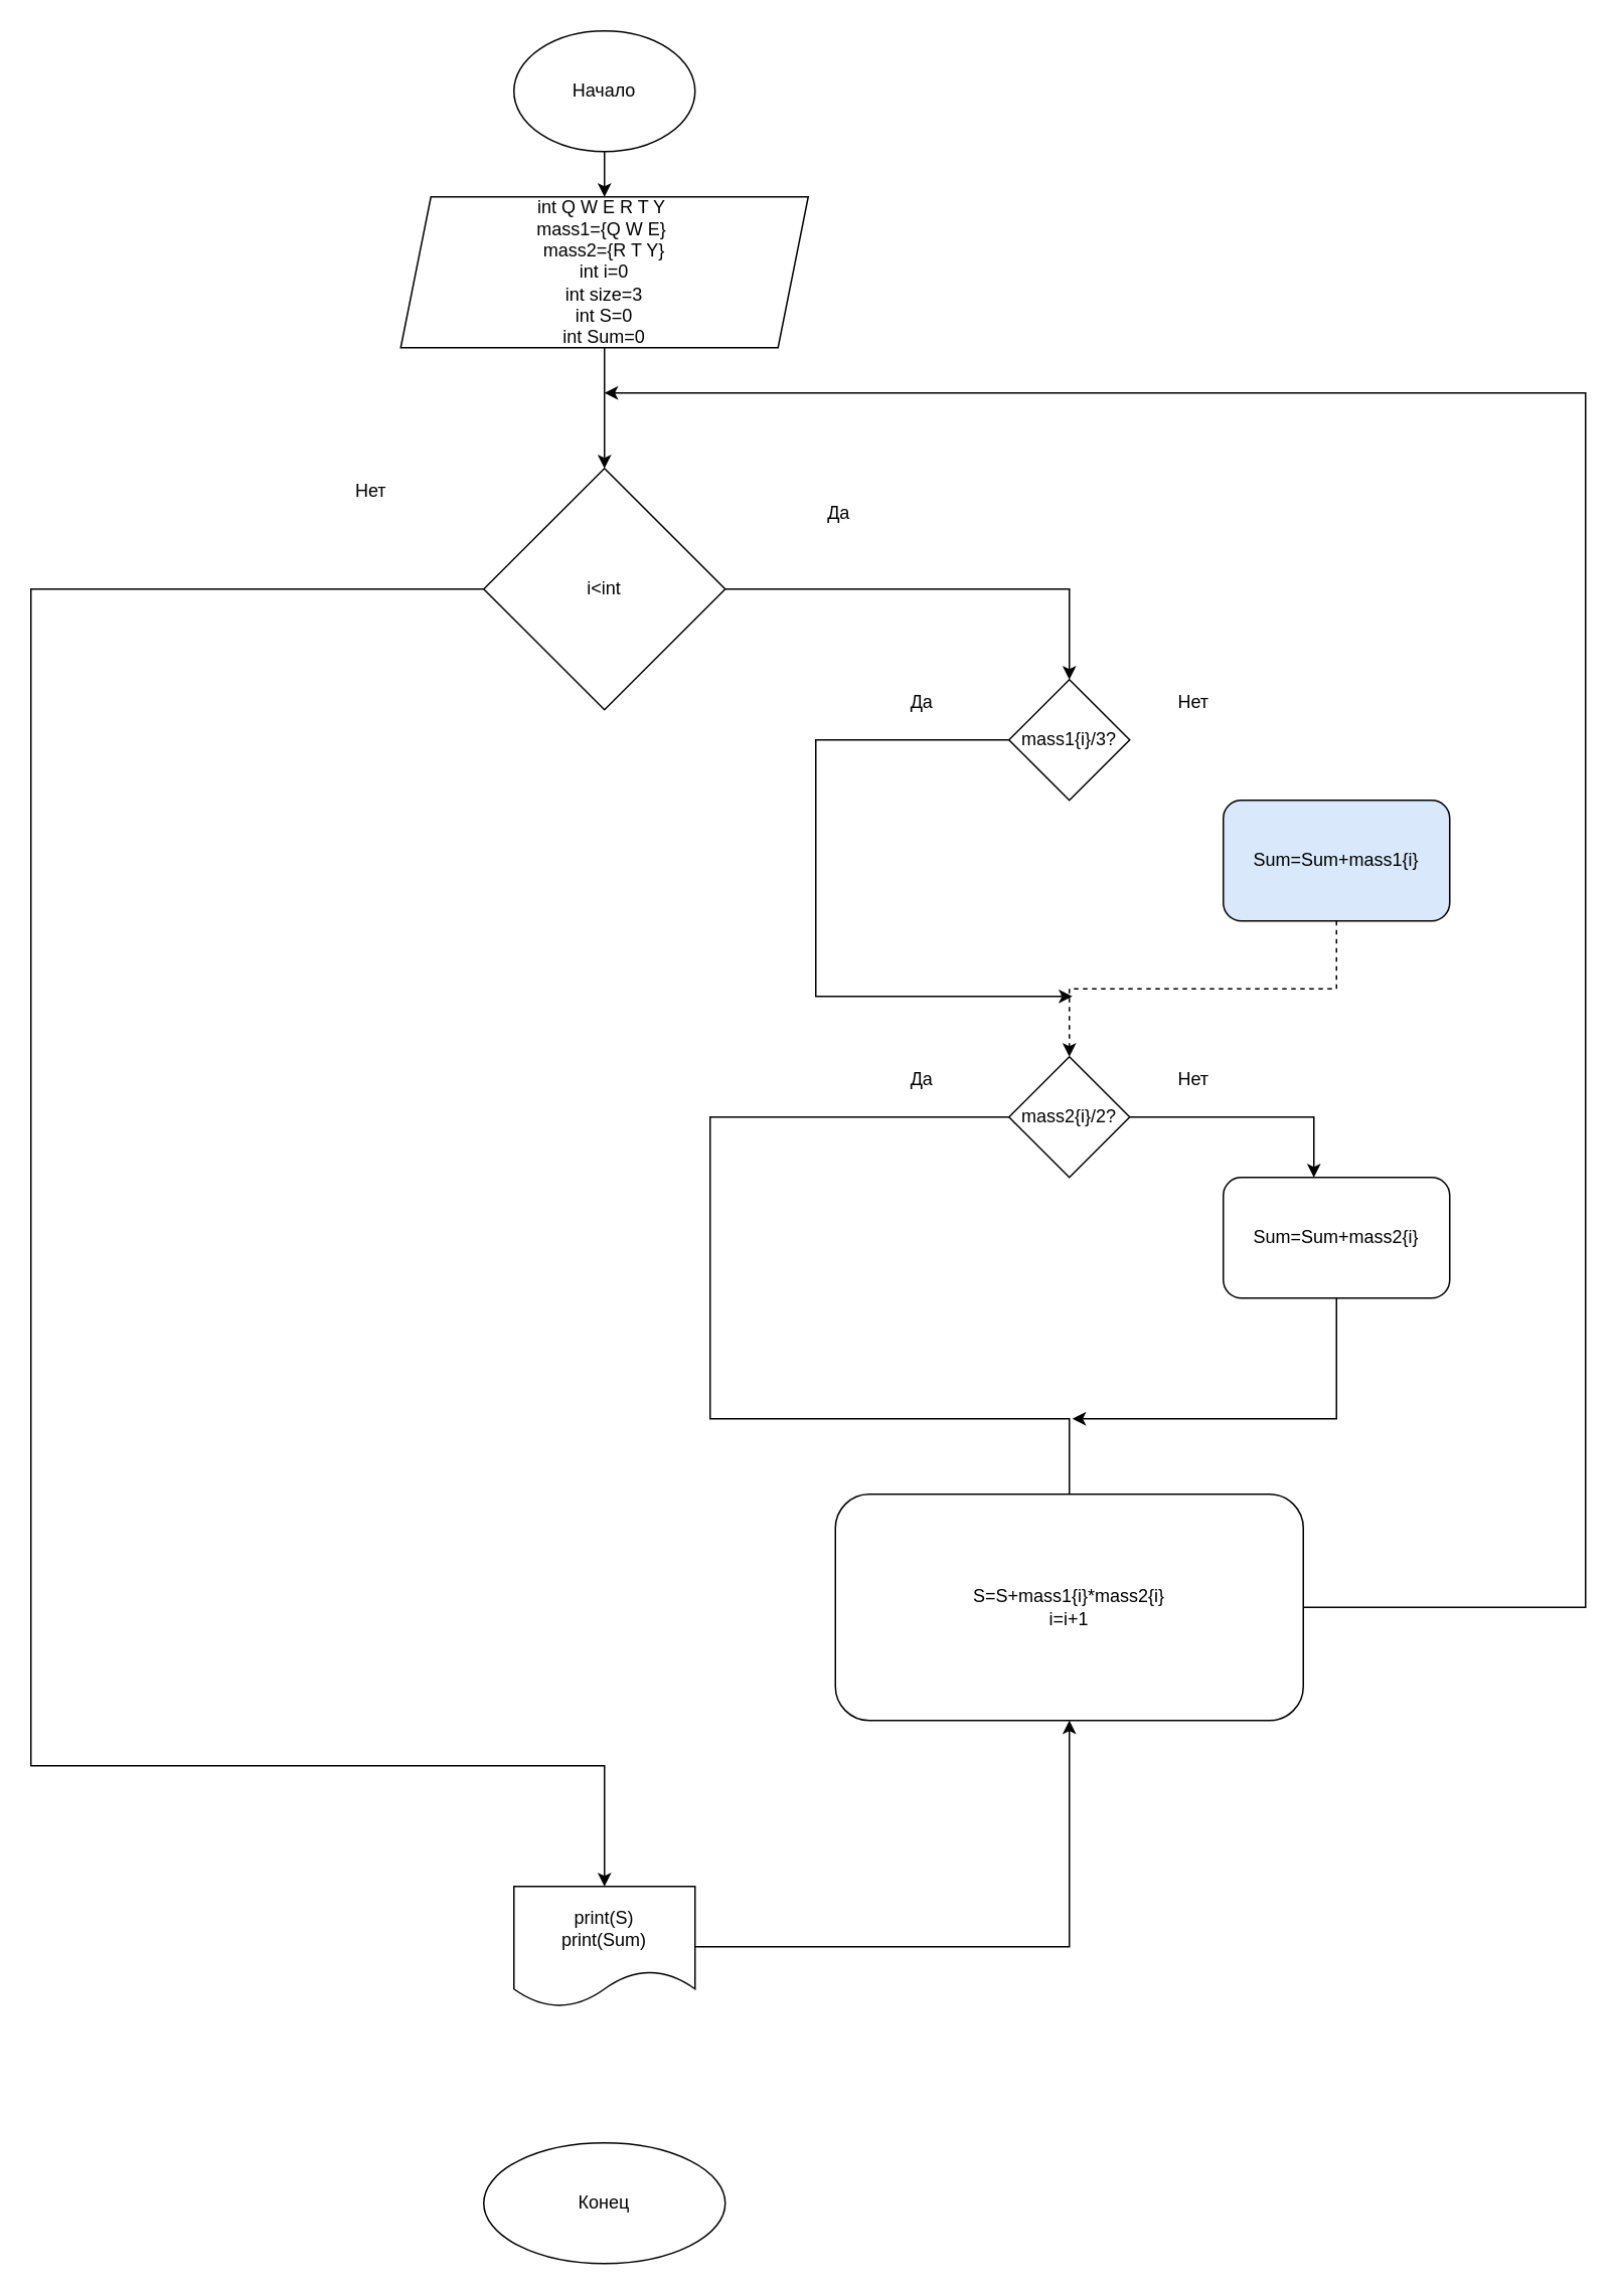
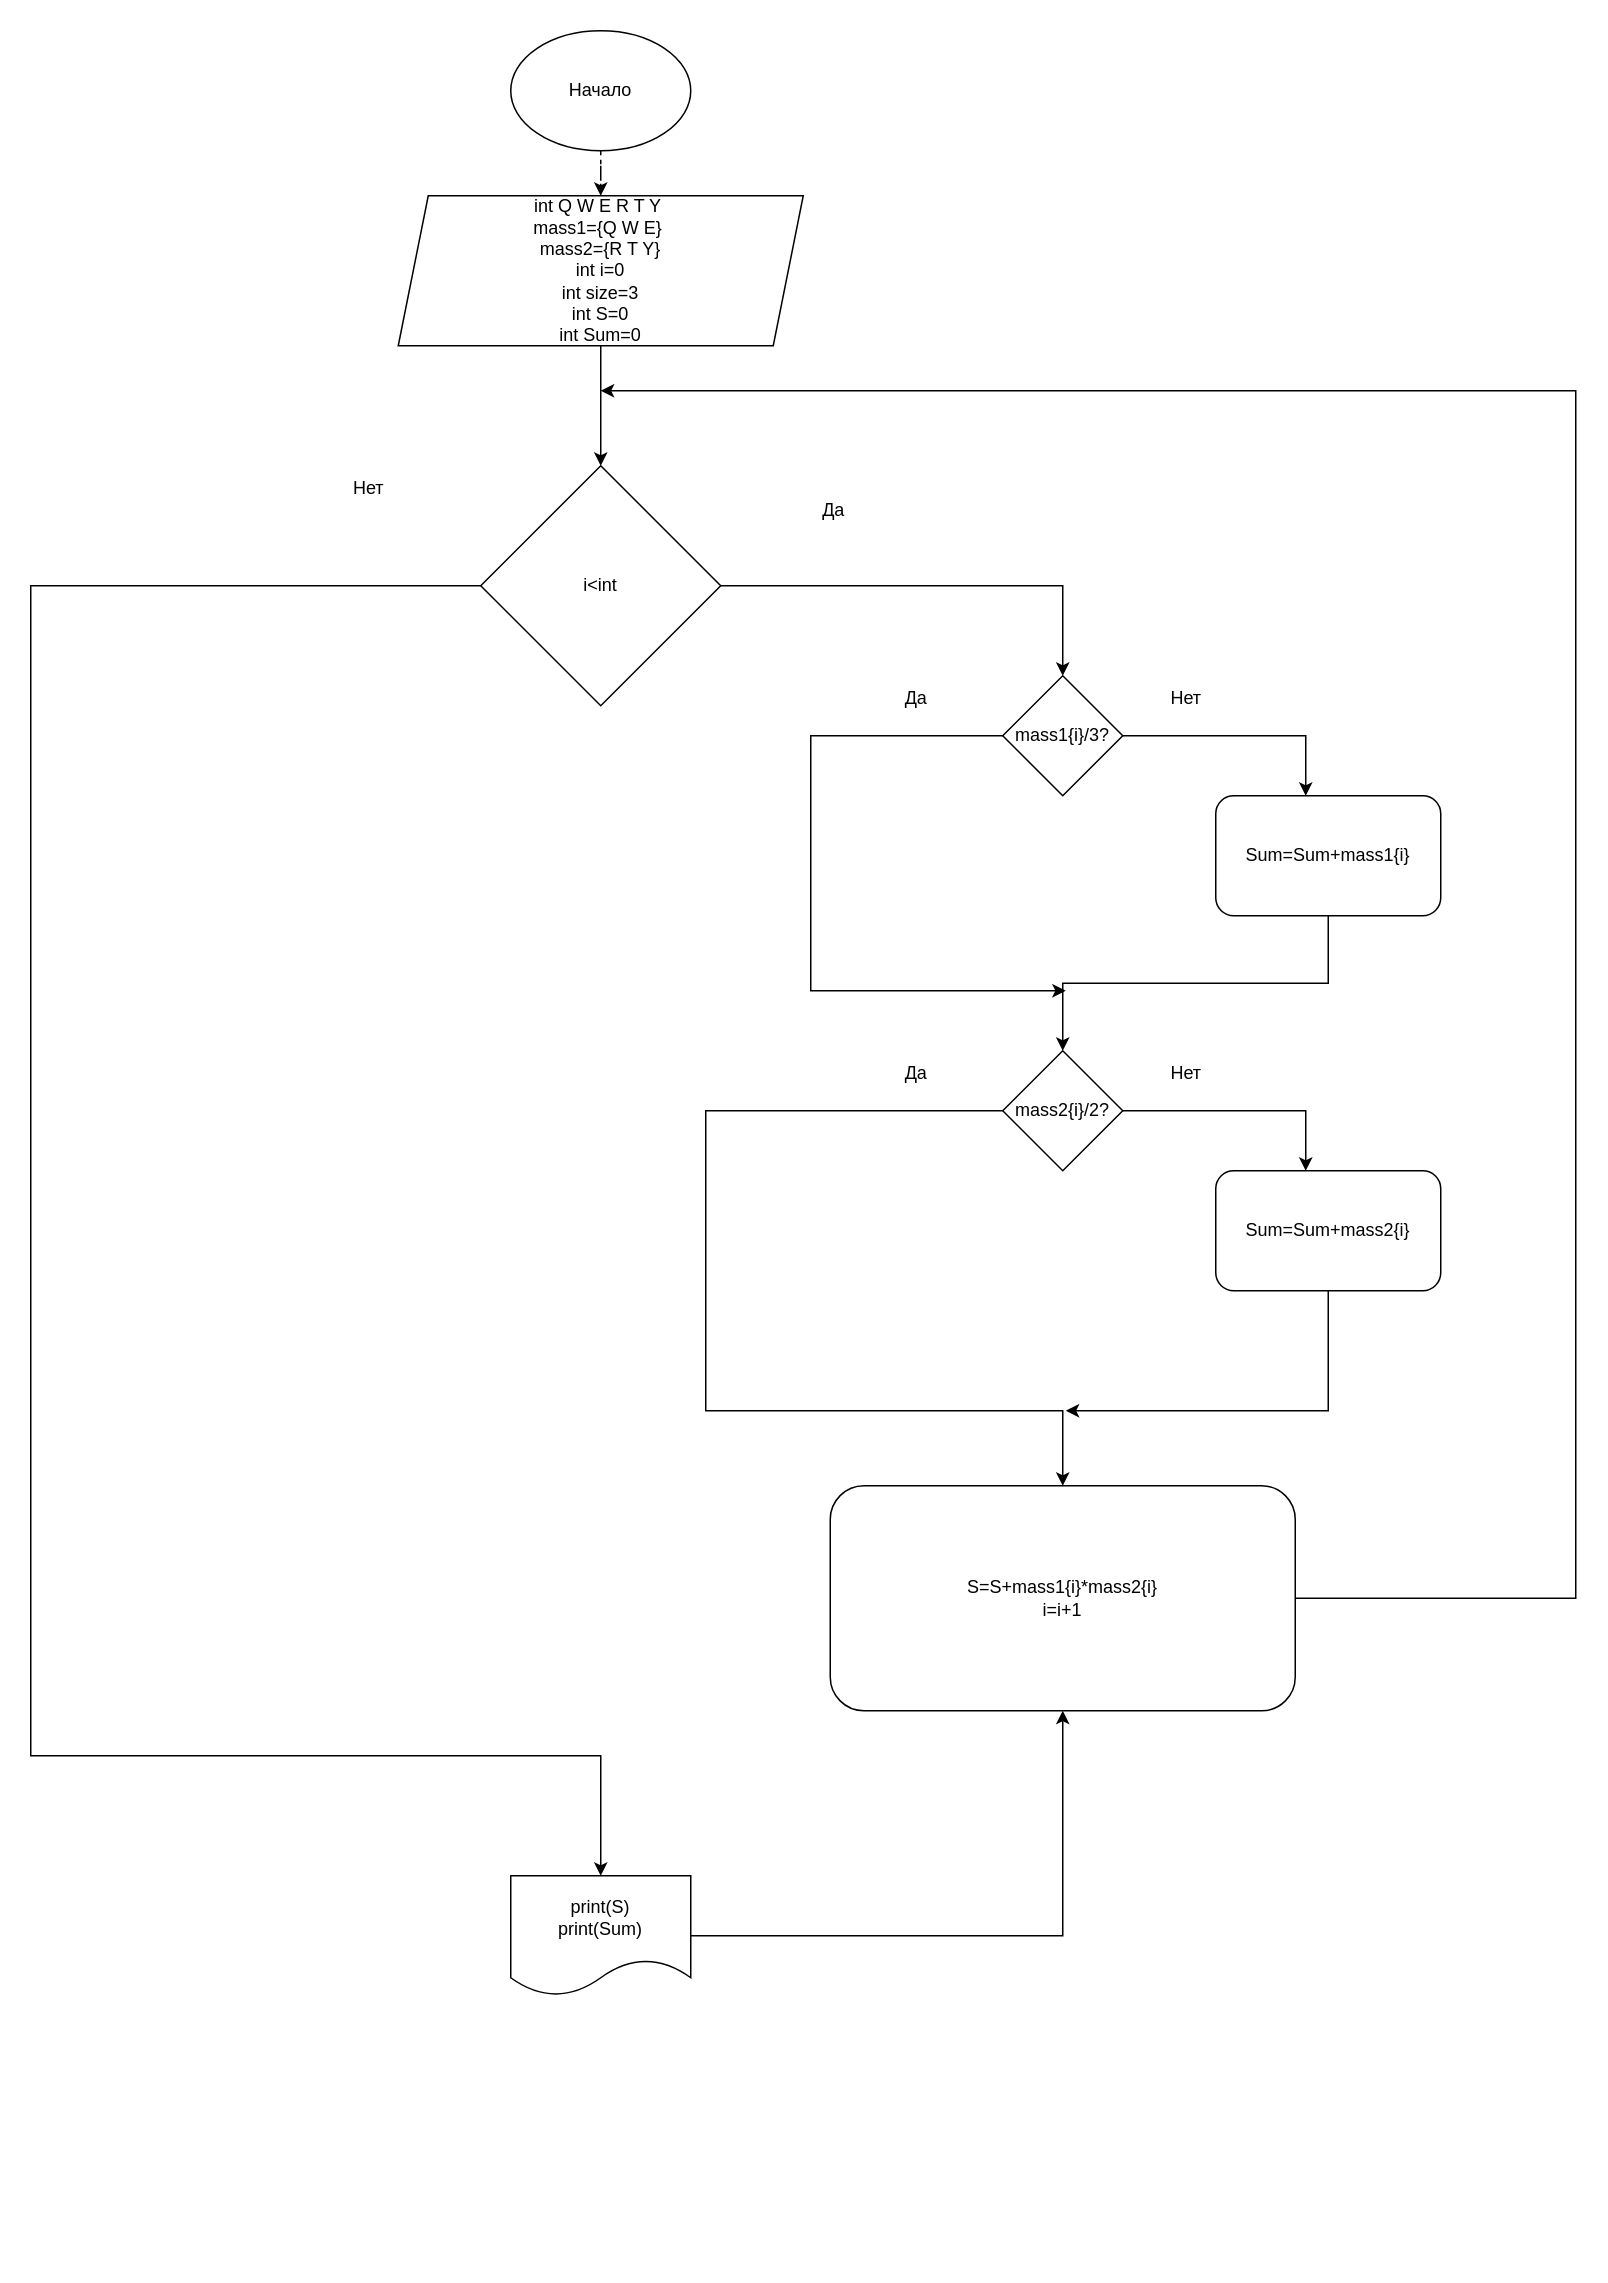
- <mxCell id="2" value="" style="edgeStyle=orthogonalEdgeStyle;rounded=0;orthogonalLoop=1;jettySize=auto;html=1;" edge="1" parent="1" source="3" target="5"><mxGeometry relative="1" as="geometry" /></mxCell>
+ <mxCell id="2" value="" style="edgeStyle=orthogonalEdgeStyle;rounded=0;orthogonalLoop=1;jettySize=auto;html=1;dashed=1;" edge="1" parent="1" source="3" target="5"><mxGeometry relative="1" as="geometry" /></mxCell>
+ <mxCell id="13" value="" style="edgeStyle=orthogonalEdgeStyle;rounded=0;orthogonalLoop=1;jettySize=auto;html=1;" edge="1" parent="1" source="15" target="18"><mxGeometry relative="1" as="geometry"><Array as="points"><mxPoint x="870" y="490" /></Array></mxGeometry></mxCell>
- <mxCell id="18" value="Sum=Sum+mass1{i}" style="rounded=1;whiteSpace=wrap;html=1;fillColor=#dae8fc;" vertex="1" parent="1"><mxGeometry x="810" y="530" width="150" height="80" as="geometry" /></mxCell>
+ <mxCell id="18" value="Sum=Sum+mass1{i}" style="rounded=1;whiteSpace=wrap;html=1;" vertex="1" parent="1"><mxGeometry x="810" y="530" width="150" height="80" as="geometry" /></mxCell>
- <mxCell id="17" style="edgeStyle=orthogonalEdgeStyle;rounded=0;orthogonalLoop=1;jettySize=auto;html=1;exitX=0.5;exitY=1;exitDx=0;exitDy=0;entryX=0.5;entryY=0;entryDx=0;entryDy=0;dashed=1;" edge="1" parent="1" source="18" target="22"><mxGeometry relative="1" as="geometry" /></mxCell>
+ <mxCell id="17" style="edgeStyle=orthogonalEdgeStyle;rounded=0;orthogonalLoop=1;jettySize=auto;html=1;exitX=0.5;exitY=1;exitDx=0;exitDy=0;entryX=0.5;entryY=0;entryDx=0;entryDy=0;" edge="1" parent="1" source="18" target="22"><mxGeometry relative="1" as="geometry" /></mxCell>
- <mxCell id="21" style="edgeStyle=orthogonalEdgeStyle;rounded=0;orthogonalLoop=1;jettySize=auto;html=1;exitX=0;exitY=0.5;exitDx=0;exitDy=0;entryX=0.5;entryY=0;entryDx=0;entryDy=0;endArrow=none;" edge="1" parent="1" source="22" target="10"><mxGeometry relative="1" as="geometry"><Array as="points"><mxPoint x="470" y="740" /><mxPoint x="470" y="940" /><mxPoint x="708" y="940" /></Array></mxGeometry></mxCell>
+ <mxCell id="21" style="edgeStyle=orthogonalEdgeStyle;rounded=0;orthogonalLoop=1;jettySize=auto;html=1;exitX=0;exitY=0.5;exitDx=0;exitDy=0;entryX=0.5;entryY=0;entryDx=0;entryDy=0;" edge="1" parent="1" source="22" target="10"><mxGeometry relative="1" as="geometry"><Array as="points"><mxPoint x="470" y="740" /><mxPoint x="470" y="940" /><mxPoint x="708" y="940" /></Array></mxGeometry></mxCell>
- <mxCell id="29" value="Конец" style="ellipse;whiteSpace=wrap;html=1;" vertex="1" parent="1"><mxGeometry x="320" y="1420" width="160" height="80" as="geometry" /></mxCell>
